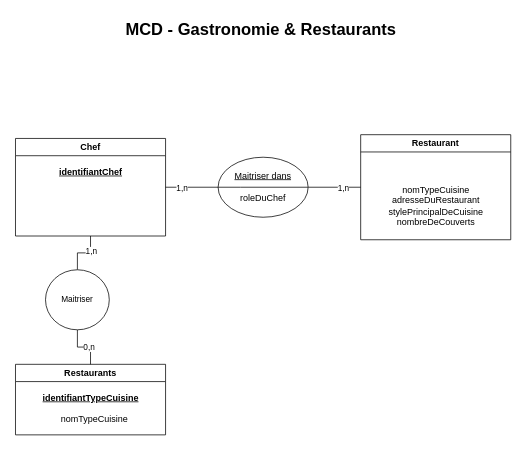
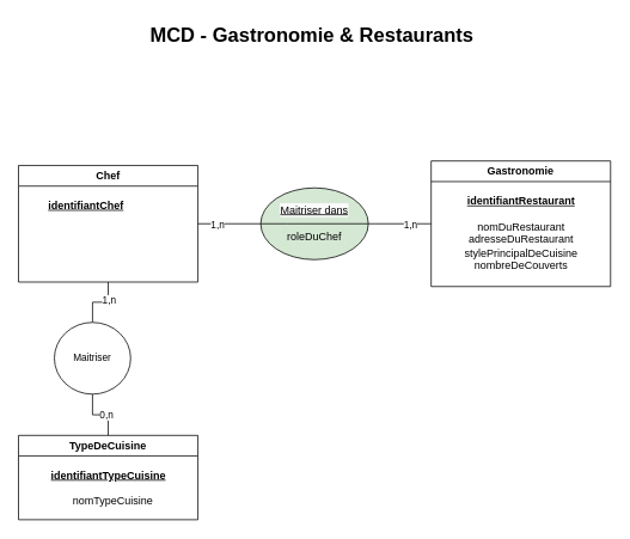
- <mxCell id="8" value="Restaurant" style="swimlane;whiteSpace=wrap;html=1;" vertex="1" parent="1"><mxGeometry x="480" y="179" width="200" height="140" as="geometry" /></mxCell>
+ <mxCell id="8" value="Gastronomie" style="swimlane;whiteSpace=wrap;html=1;" vertex="1" parent="1"><mxGeometry x="480" y="179" width="200" height="140" as="geometry" /></mxCell>
+ <mxCell id="9" value="&lt;b&gt;&lt;u&gt;identifiantRestaurant&lt;/u&gt;&lt;/b&gt;" style="text;html=1;align=center;verticalAlign=middle;resizable=0;points=[];autosize=1;strokeColor=none;fillColor=none;" vertex="1" parent="8"><mxGeometry x="30" y="30" width="140" height="30" as="geometry" /></mxCell>
- <mxCell id="5" value="&lt;u&gt;&lt;b&gt;identifiantChef&lt;/b&gt;&lt;/u&gt;" style="text;html=1;align=center;verticalAlign=middle;resizable=0;points=[];autosize=1;strokeColor=none;fillColor=none;" vertex="1" parent="4"><mxGeometry x="45" y="30" width="110" height="30" as="geometry" /></mxCell>
+ <mxCell id="5" value="&lt;u&gt;&lt;b&gt;identifiantChef&lt;/b&gt;&lt;/u&gt;" style="text;html=1;align=center;verticalAlign=middle;resizable=0;points=[];autosize=1;strokeColor=none;fillColor=none;" vertex="1" parent="4"><mxGeometry x="20" y="30" width="110" height="30" as="geometry" /></mxCell>
- <mxCell id="15" value="&lt;div&gt;&lt;br&gt;&lt;/div&gt;&lt;div&gt;&lt;br&gt;&lt;/div&gt;&lt;div&gt;roleDuChef&lt;/div&gt;" style="ellipse;whiteSpace=wrap;html=1;" vertex="1" parent="14"><mxGeometry width="120" height="80" as="geometry" /></mxCell>
+ <mxCell id="15" value="&lt;div&gt;&lt;br&gt;&lt;/div&gt;&lt;div&gt;&lt;br&gt;&lt;/div&gt;&lt;div&gt;roleDuChef&lt;/div&gt;" style="ellipse;whiteSpace=wrap;html=1;fillColor=#d5e8d4;" vertex="1" parent="14"><mxGeometry width="120" height="80" as="geometry" /></mxCell>
- <mxCell id="10" value="nomTypeCuisine&lt;div&gt;adresseDuRestaurant&lt;/div&gt;&lt;div&gt;stylePrincipalDeCuisine&lt;/div&gt;&lt;div&gt;nombreDeCouverts&lt;/div&gt;" style="text;html=1;align=center;verticalAlign=middle;resizable=0;points=[];autosize=1;strokeColor=none;fillColor=none;" vertex="1" parent="8"><mxGeometry x="25" y="60" width="150" height="70" as="geometry" /></mxCell>
+ <mxCell id="10" value="nomDuRestaurant&lt;div&gt;adresseDuRestaurant&lt;/div&gt;&lt;div&gt;stylePrincipalDeCuisine&lt;/div&gt;&lt;div&gt;nombreDeCouverts&lt;/div&gt;" style="text;html=1;align=center;verticalAlign=middle;resizable=0;points=[];autosize=1;strokeColor=none;fillColor=none;" vertex="1" parent="8"><mxGeometry x="25" y="60" width="150" height="70" as="geometry" /></mxCell>
- <mxCell id="11" value="Restaurants" style="swimlane;whiteSpace=wrap;html=1;" vertex="1" parent="1"><mxGeometry x="20" y="485" width="200" height="94" as="geometry" /></mxCell>
+ <mxCell id="11" value="TypeDeCuisine" style="swimlane;whiteSpace=wrap;html=1;" vertex="1" parent="1"><mxGeometry x="20" y="485" width="200" height="94" as="geometry" /></mxCell>
